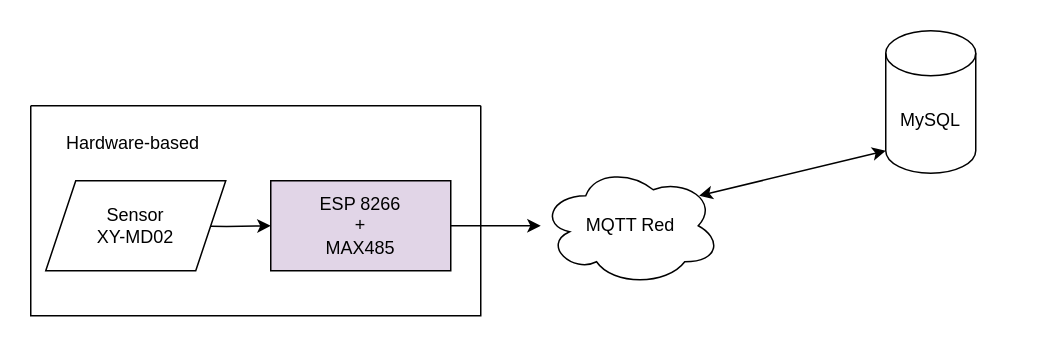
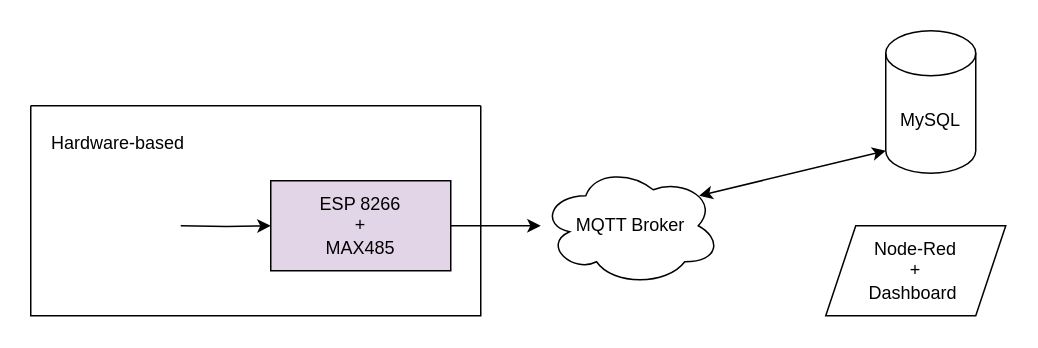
- <mxCell id="10" value="Hardware-based&amp;nbsp;" style="text;html=1;align=center;verticalAlign=middle;whiteSpace=wrap;rounded=0;" vertex="1" parent="9"><mxGeometry x="15" y="10" width="110" height="30" as="geometry" /></mxCell>
+ <mxCell id="10" value="Hardware-based&amp;nbsp;" style="text;html=1;align=center;verticalAlign=middle;whiteSpace=wrap;rounded=0;" vertex="1" parent="9"><mxGeometry x="5" y="10" width="110" height="30" as="geometry" /></mxCell>
- <mxCell id="8" value="Sensor&lt;br&gt;XY-MD02" style="shape=parallelogram;perimeter=parallelogramPerimeter;whiteSpace=wrap;html=1;fixedSize=1;" vertex="1" parent="5"><mxGeometry width="120" height="60" as="geometry" /></mxCell>
- <mxCell id="3" value="MQTT Red" style="ellipse;shape=cloud;whiteSpace=wrap;html=1;" vertex="1" parent="1"><mxGeometry x="360" y="110" width="120" height="80" as="geometry" /></mxCell>
+ <mxCell id="3" value="MQTT Broker" style="ellipse;shape=cloud;whiteSpace=wrap;html=1;" vertex="1" parent="1"><mxGeometry x="360" y="110" width="120" height="80" as="geometry" /></mxCell>
+ <mxCell id="13" value="Node-Red&lt;div&gt;+&lt;/div&gt;&lt;div&gt;Dashboard&amp;nbsp;&lt;/div&gt;" style="shape=parallelogram;perimeter=parallelogramPerimeter;whiteSpace=wrap;html=1;fixedSize=1;" vertex="1" parent="1"><mxGeometry x="550" y="150" width="120" height="60" as="geometry" /></mxCell>
